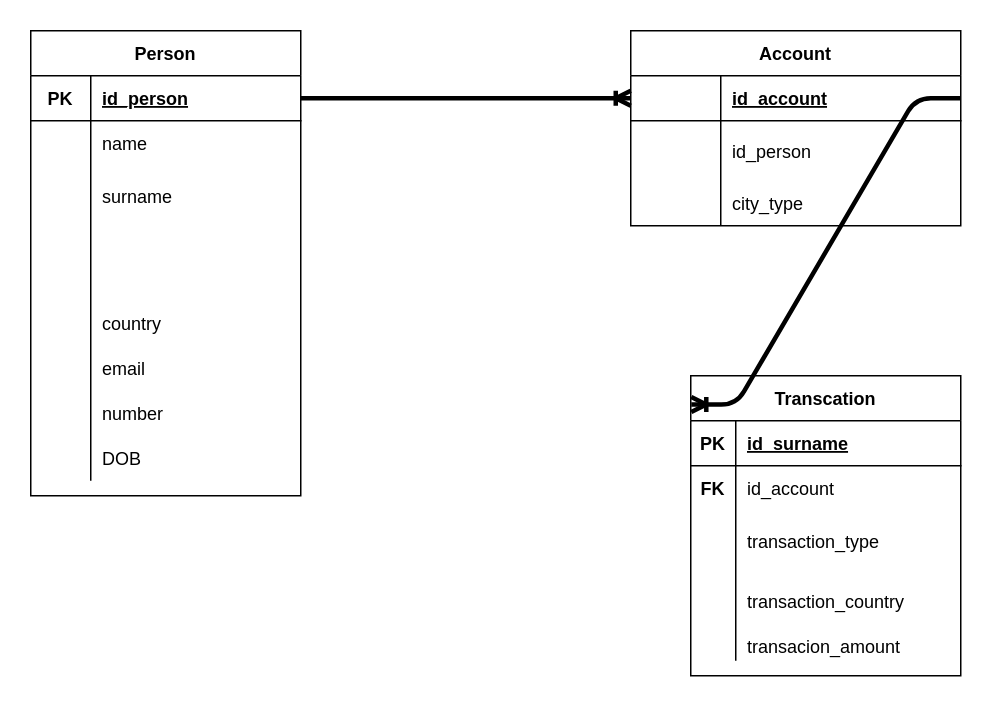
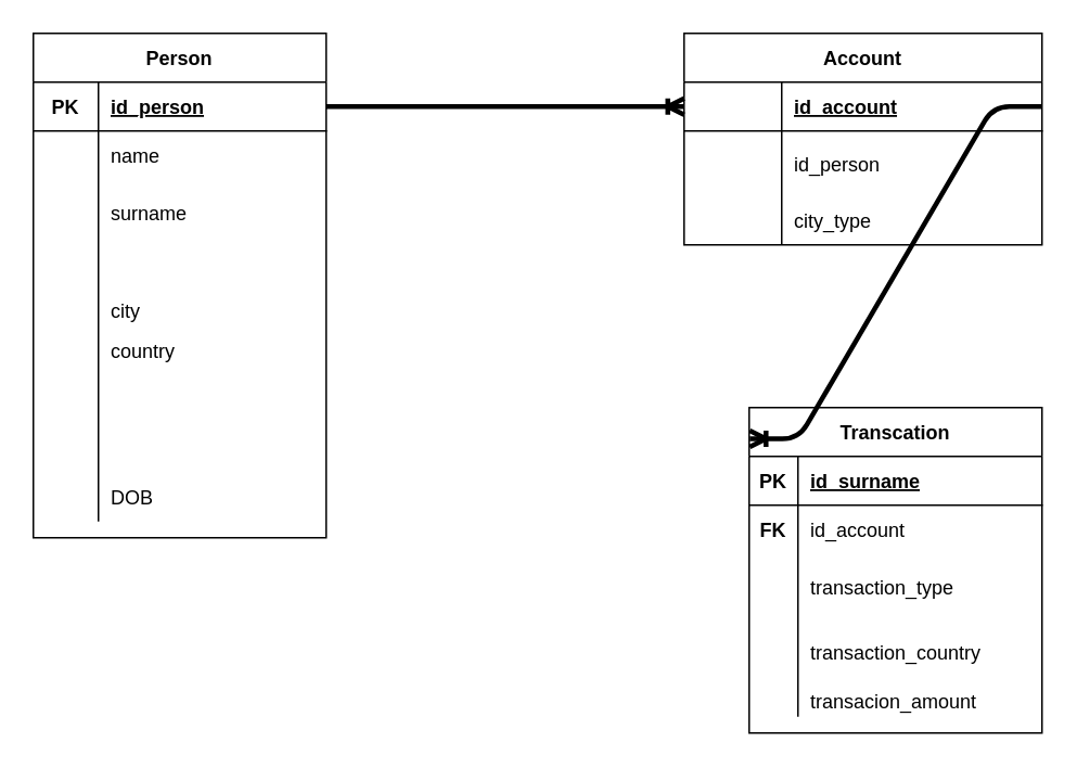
+ <mxCell id="16" value="city" style="shape=partialRectangle;connectable=0;fillColor=none;top=0;left=0;bottom=0;right=0;align=left;spacingLeft=6;overflow=hidden;" parent="14" vertex="1"><mxGeometry x="40" width="140" height="20" as="geometry" /></mxCell>
- <mxCell id="22" value="email" style="shape=partialRectangle;connectable=0;fillColor=none;top=0;left=0;bottom=0;right=0;align=left;spacingLeft=6;overflow=hidden;" parent="20" vertex="1"><mxGeometry x="40" width="140" height="30" as="geometry" /></mxCell>
- <mxCell id="25" value="number" style="shape=partialRectangle;connectable=0;fillColor=none;top=0;left=0;bottom=0;right=0;align=left;spacingLeft=6;overflow=hidden;" parent="23" vertex="1"><mxGeometry x="40" width="140" height="30" as="geometry" /></mxCell>
